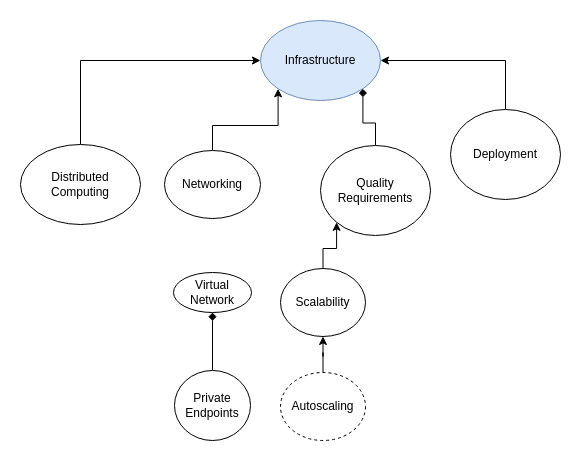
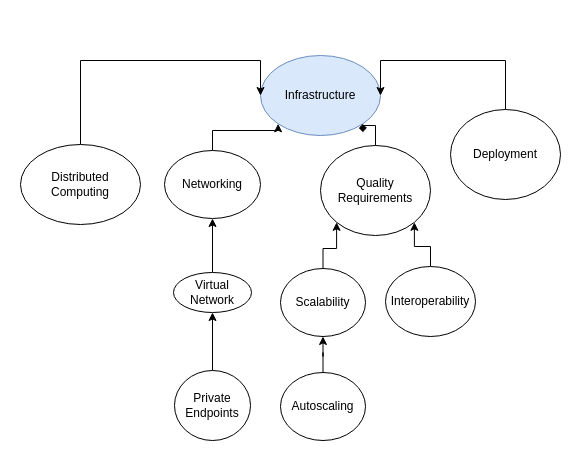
- <mxCell id="2" value="Infrastructure" style="ellipse;whiteSpace=wrap;html=1;fillColor=#dae8fc;strokeColor=#6c8ebf;" vertex="1" parent="1"><mxGeometry x="260" y="20" width="120" height="80" as="geometry" /></mxCell>
+ <mxCell id="2" value="Infrastructure" style="ellipse;whiteSpace=wrap;html=1;fillColor=#dae8fc;strokeColor=#6c8ebf;" vertex="1" parent="1"><mxGeometry x="260" y="55" width="120" height="80" as="geometry" /></mxCell>
+ <mxCell id="15" style="edgeStyle=orthogonalEdgeStyle;rounded=0;orthogonalLoop=1;jettySize=auto;html=1;entryX=1;entryY=1;entryDx=0;entryDy=0;" edge="1" parent="1" source="16" target="12"><mxGeometry relative="1" as="geometry" /></mxCell>
+ <mxCell id="7" style="edgeStyle=orthogonalEdgeStyle;rounded=0;orthogonalLoop=1;jettySize=auto;html=1;entryX=0.5;entryY=1;entryDx=0;entryDy=0;" edge="1" parent="1" source="8" target="6"><mxGeometry relative="1" as="geometry" /></mxCell>
+ <mxCell id="16" value="Interoperability" style="ellipse;whiteSpace=wrap;html=1;" vertex="1" parent="1"><mxGeometry x="385" y="266" width="90" height="70" as="geometry" /></mxCell>
- <mxCell id="9" style="edgeStyle=orthogonalEdgeStyle;rounded=0;orthogonalLoop=1;jettySize=auto;html=1;entryX=0.5;entryY=1;entryDx=0;entryDy=0;endArrow=diamond;" edge="1" parent="1" source="10" target="8"><mxGeometry relative="1" as="geometry" /></mxCell>
+ <mxCell id="9" style="edgeStyle=orthogonalEdgeStyle;rounded=0;orthogonalLoop=1;jettySize=auto;html=1;entryX=0.5;entryY=1;entryDx=0;entryDy=0;" edge="1" parent="1" source="10" target="8"><mxGeometry relative="1" as="geometry" /></mxCell>
- <mxCell id="18" value="Autoscaling" style="ellipse;whiteSpace=wrap;html=1;dashed=1;" vertex="1" parent="1"><mxGeometry x="280" y="372" width="85" height="68" as="geometry" /></mxCell>
+ <mxCell id="18" value="Autoscaling" style="ellipse;whiteSpace=wrap;html=1;" vertex="1" parent="1"><mxGeometry x="280" y="372" width="85" height="68" as="geometry" /></mxCell>
